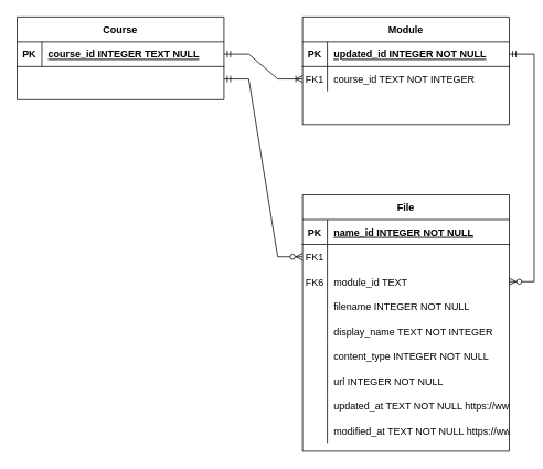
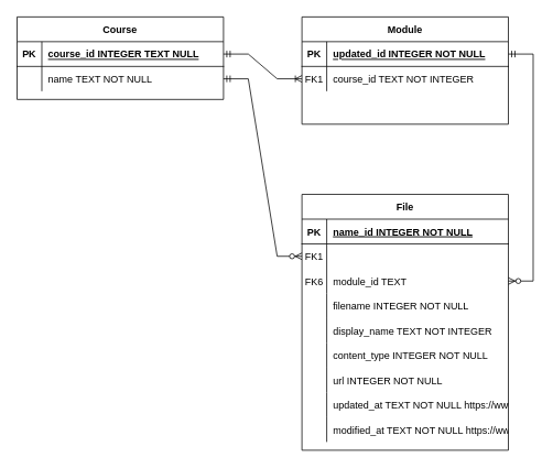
+ <mxCell id="17" value="name TEXT NOT NULL" style="shape=partialRectangle;connectable=0;fillColor=none;top=0;left=0;bottom=0;right=0;align=left;spacingLeft=6;overflow=hidden;" vertex="1" parent="15"><mxGeometry x="30" width="220" height="30" as="geometry"><mxRectangle width="220" height="30" as="alternateBounds" /></mxGeometry></mxCell>
